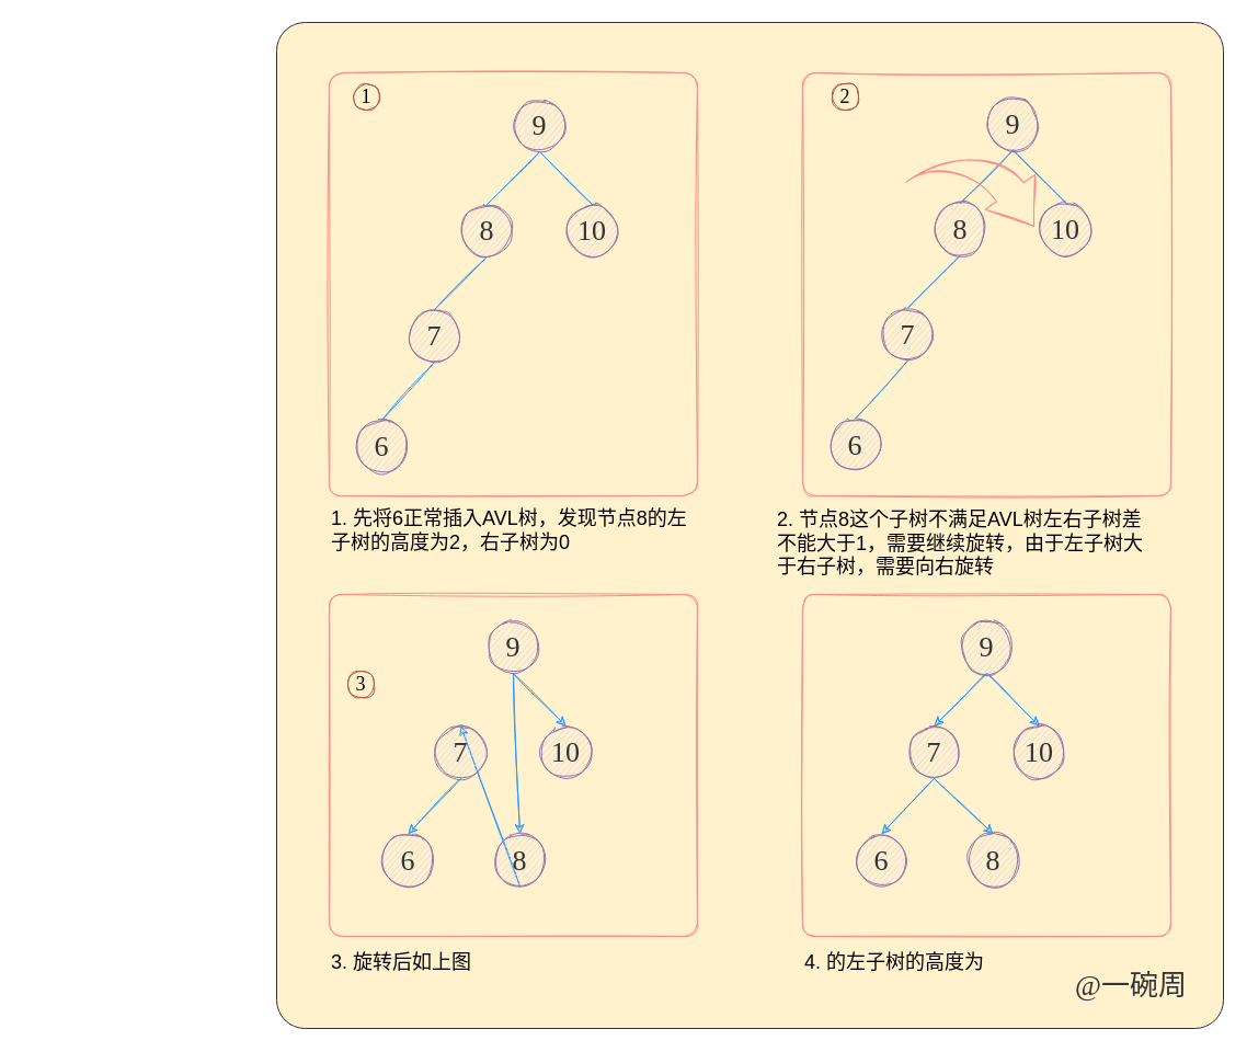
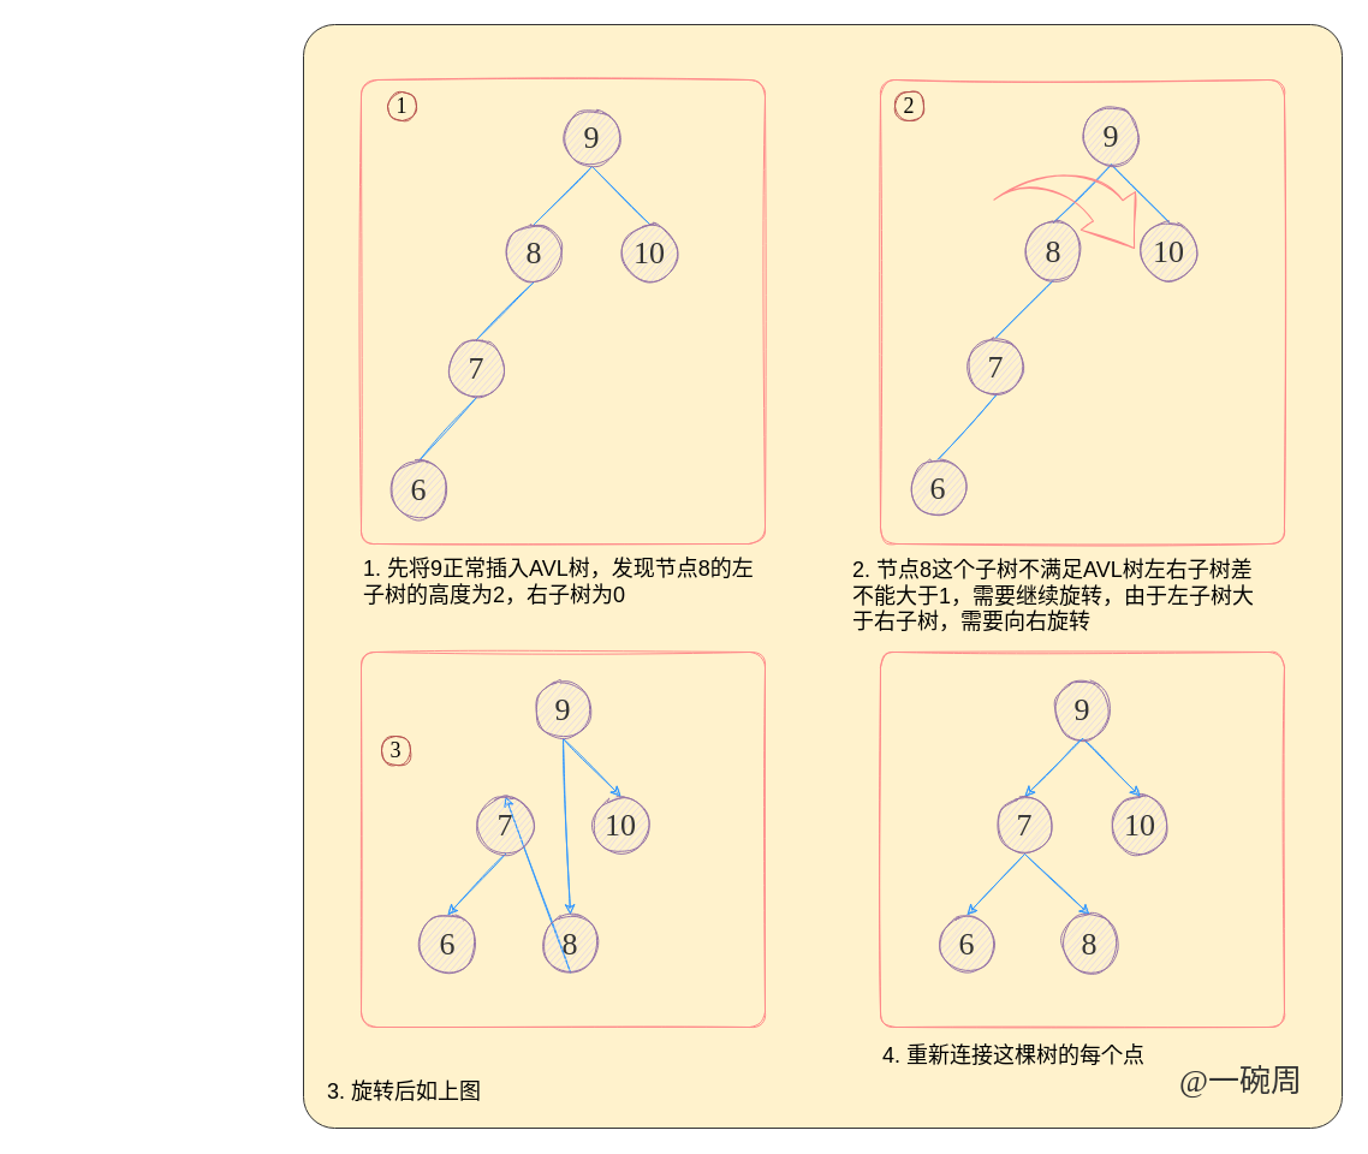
- <mxCell id="46" value="&lt;font face=&quot;Comic Sans MS&quot;&gt;2&lt;/font&gt;" style="text;html=1;strokeColor=#b85450;fillColor=none;align=center;verticalAlign=middle;whiteSpace=wrap;rounded=1;sketch=1;fontSize=18;arcSize=50;" vertex="1" parent="1"><mxGeometry x="759" y="76" width="24" height="24" as="geometry" /></mxCell>
+ <mxCell id="46" value="&lt;font face=&quot;Comic Sans MS&quot;&gt;2&lt;/font&gt;" style="text;html=1;strokeColor=#b85450;fillColor=none;align=center;verticalAlign=middle;whiteSpace=wrap;rounded=1;sketch=1;fontSize=18;arcSize=50;" vertex="1" parent="1"><mxGeometry x="744" y="76" width="24" height="24" as="geometry" /></mxCell>
- <mxCell id="49" value="1. 先将6正常插入AVL树，发现节点8的左子树的高度为2，右子树为0" style="text;html=1;strokeColor=none;fillColor=none;align=left;verticalAlign=middle;whiteSpace=wrap;rounded=0;fontSize=18;" vertex="1" parent="1"><mxGeometry x="300" y="461" width="336" height="45" as="geometry" /></mxCell>
+ <mxCell id="49" value="1. 先将9正常插入AVL树，发现节点8的左子树的高度为2，右子树为0" style="text;html=1;strokeColor=none;fillColor=none;align=left;verticalAlign=middle;whiteSpace=wrap;rounded=0;fontSize=18;" vertex="1" parent="1"><mxGeometry x="300" y="461" width="336" height="45" as="geometry" /></mxCell>
- <mxCell id="51" value="3. 旋转后如上图" style="text;html=1;strokeColor=none;fillColor=none;align=left;verticalAlign=middle;whiteSpace=wrap;rounded=0;fontSize=18;" vertex="1" parent="1"><mxGeometry x="300" y="866" width="336" height="24" as="geometry" /></mxCell>
+ <mxCell id="51" value="3. 旋转后如上图" style="text;html=1;strokeColor=none;fillColor=none;align=left;verticalAlign=middle;whiteSpace=wrap;rounded=0;fontSize=18;" vertex="1" parent="1"><mxGeometry x="270" y="896" width="336" height="24" as="geometry" /></mxCell>
- <mxCell id="52" value="4. 的左子树的高度为" style="text;html=1;strokeColor=none;fillColor=none;align=left;verticalAlign=middle;whiteSpace=wrap;rounded=0;fontSize=18;" vertex="1" parent="1"><mxGeometry x="732" y="866" width="336" height="24" as="geometry" /></mxCell>
+ <mxCell id="52" value="4. 重新连接这棵树的每个点" style="text;html=1;strokeColor=none;fillColor=none;align=left;verticalAlign=middle;whiteSpace=wrap;rounded=0;fontSize=18;" vertex="1" parent="1"><mxGeometry x="732" y="866" width="336" height="24" as="geometry" /></mxCell>
